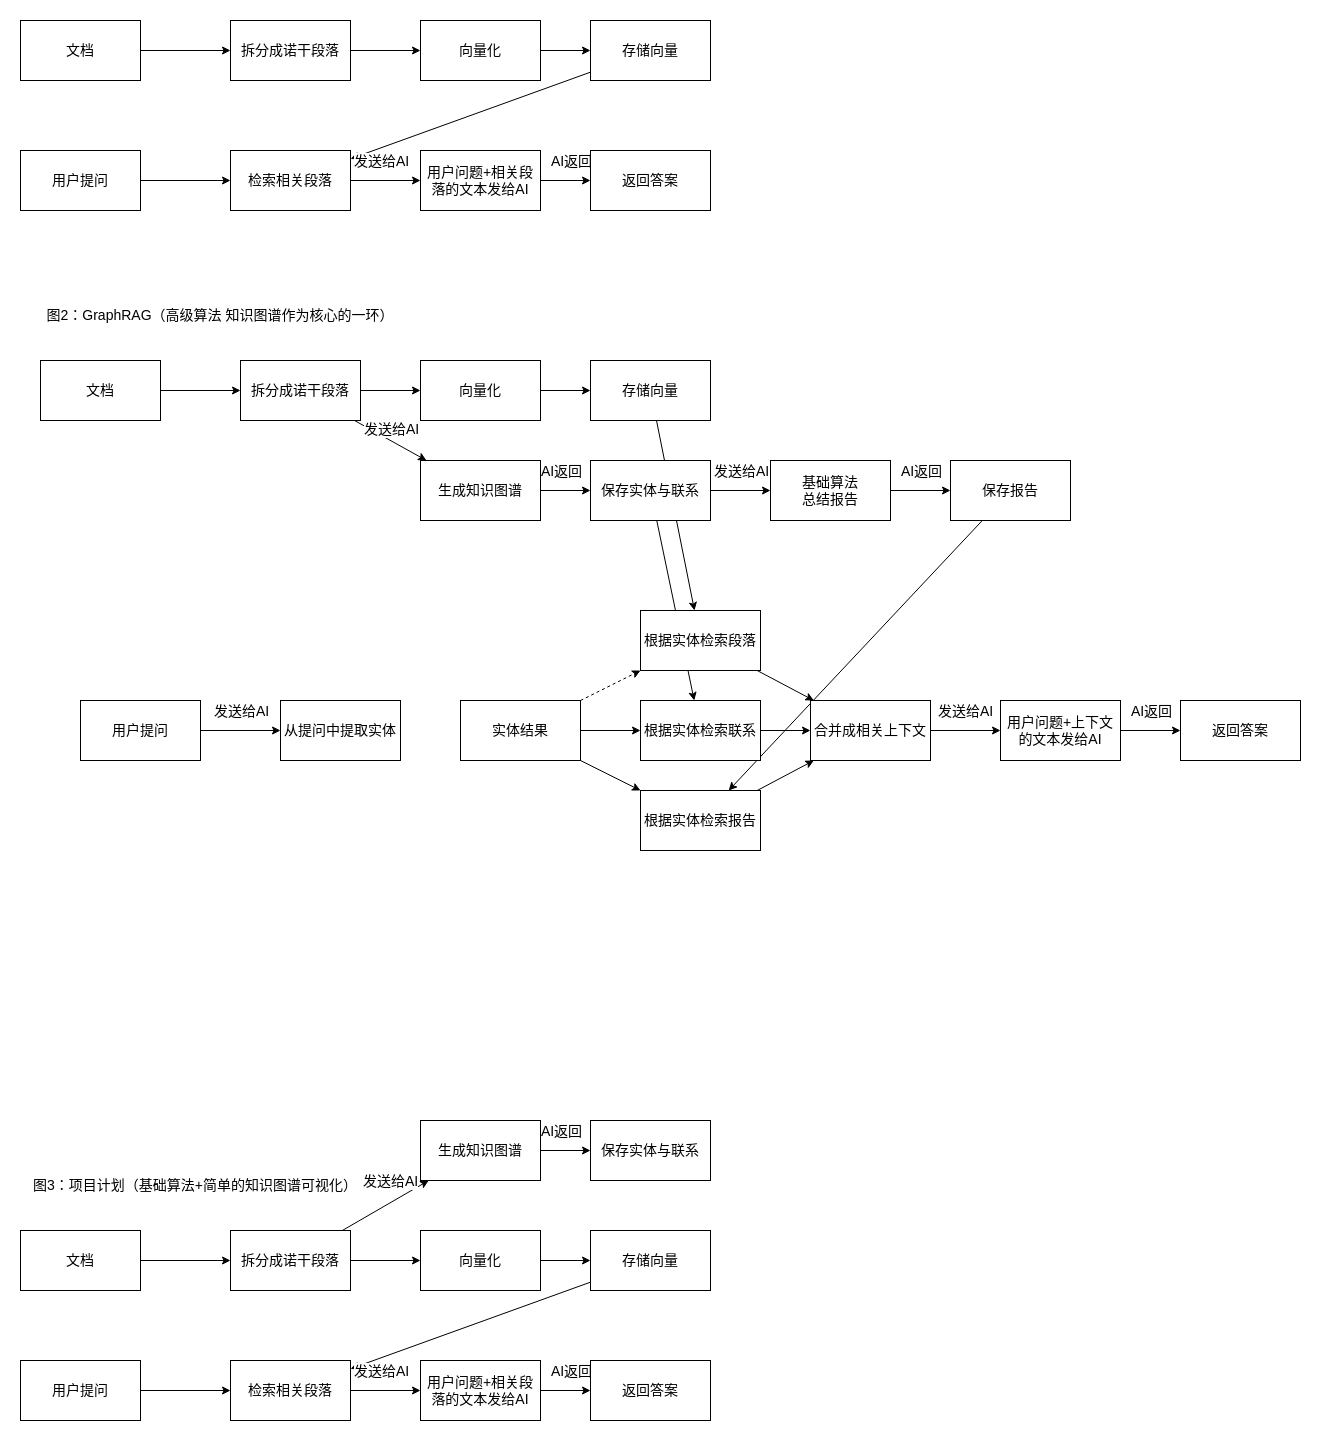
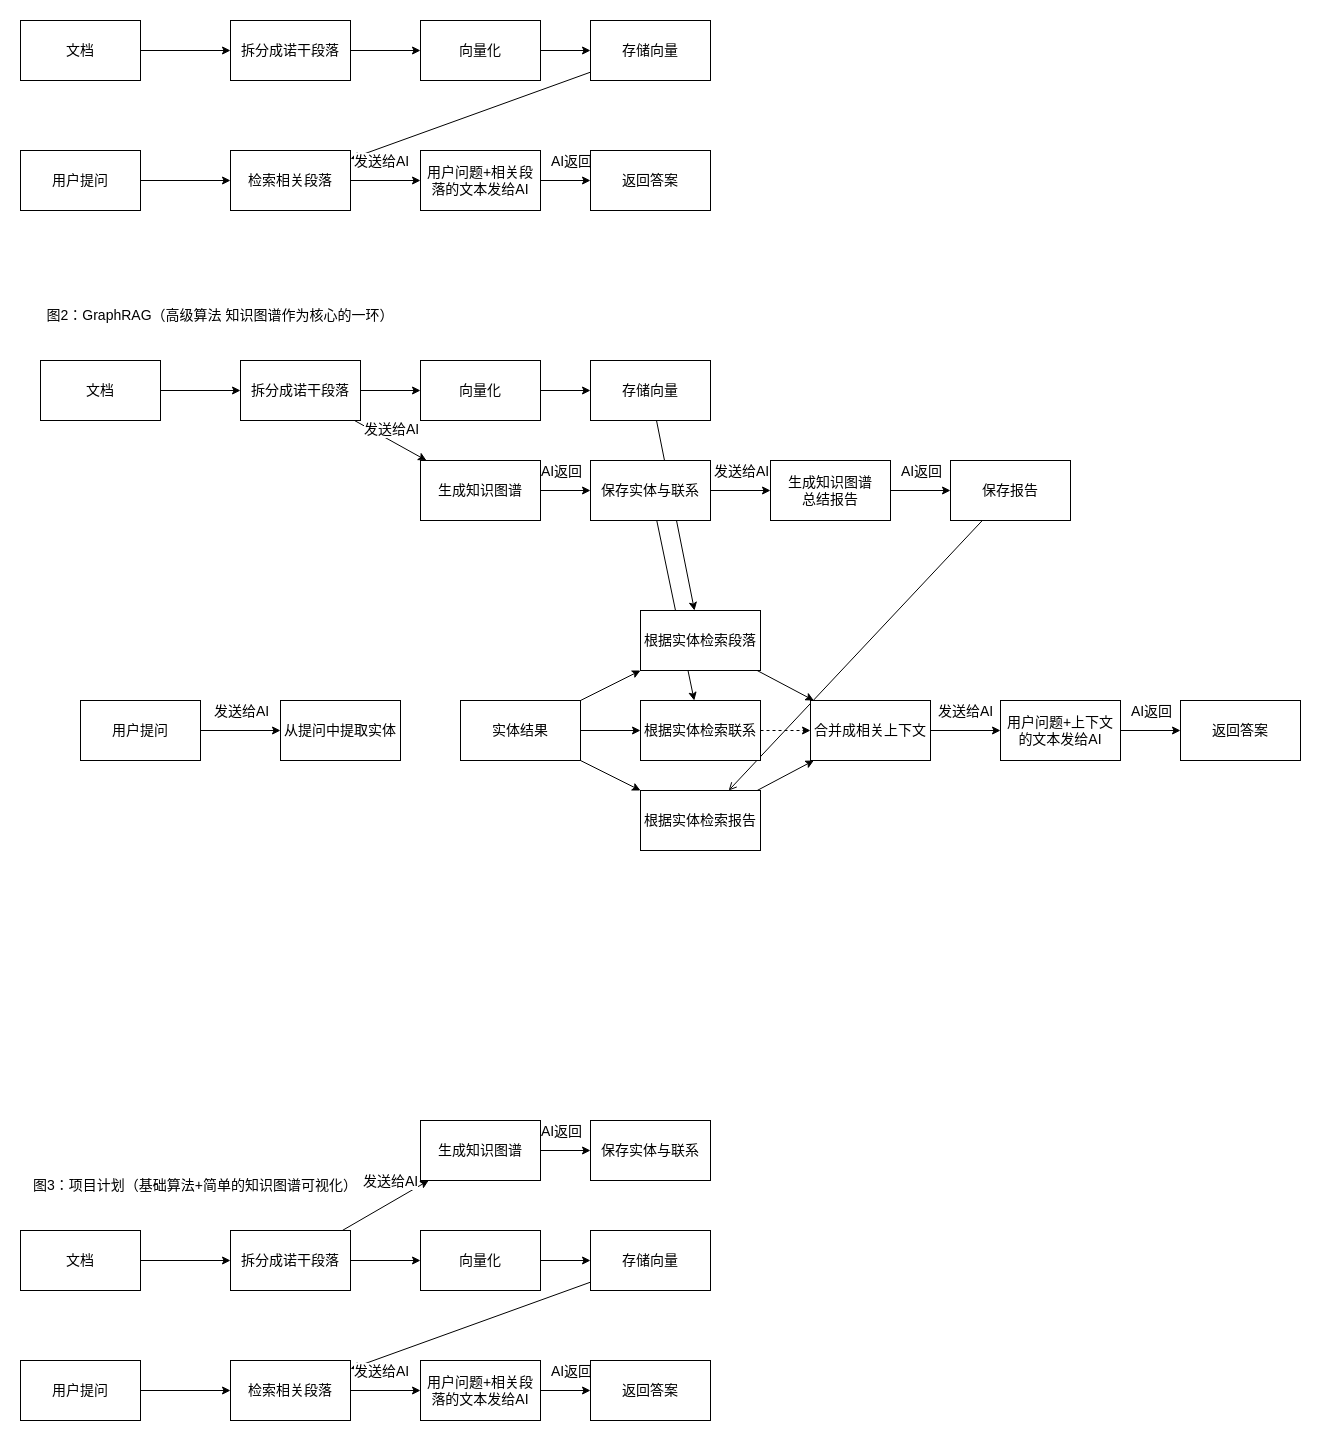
- <mxCell id="39" value="基础算法&lt;br style=&quot;font-size: 14px;&quot;&gt;总结报告" style="rounded=0;whiteSpace=wrap;html=1;fontSize=14;" parent="1" vertex="1"><mxGeometry x="770" y="460" width="120" height="60" as="geometry" /></mxCell>
+ <mxCell id="39" value="生成知识图谱&lt;br style=&quot;font-size: 14px;&quot;&gt;总结报告" style="rounded=0;whiteSpace=wrap;html=1;fontSize=14;" parent="1" vertex="1"><mxGeometry x="770" y="460" width="120" height="60" as="geometry" /></mxCell>
- <mxCell id="58" style="edgeStyle=none;html=1;fontSize=14;dashed=1;" parent="1" source="61" target="47" edge="1"><mxGeometry relative="1" as="geometry" /></mxCell>
+ <mxCell id="58" style="edgeStyle=none;html=1;fontSize=14;" parent="1" source="61" target="47" edge="1"><mxGeometry relative="1" as="geometry" /></mxCell>
- <mxCell id="50" style="edgeStyle=none;html=1;fontSize=14;" parent="1" source="51" target="62" edge="1"><mxGeometry relative="1" as="geometry" /></mxCell>
+ <mxCell id="50" style="edgeStyle=none;html=1;fontSize=14;dashed=1;" parent="1" source="51" target="62" edge="1"><mxGeometry relative="1" as="geometry" /></mxCell>
- <mxCell id="40" style="edgeStyle=none;html=1;fontSize=14;" parent="1" source="41" target="53" edge="1"><mxGeometry relative="1" as="geometry" /></mxCell>
+ <mxCell id="40" style="edgeStyle=none;html=1;fontSize=14;endArrow=open;" parent="1" source="41" target="53" edge="1"><mxGeometry relative="1" as="geometry" /></mxCell>
